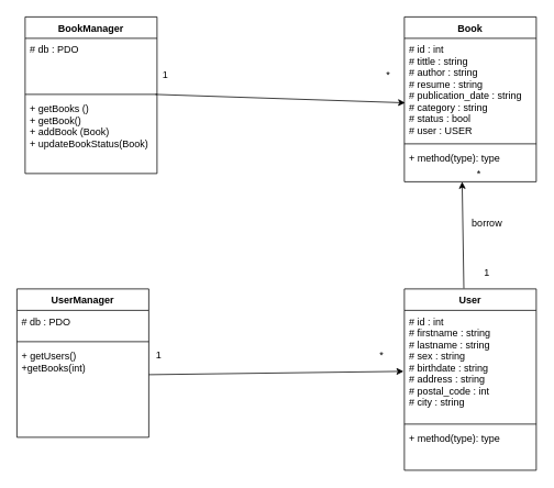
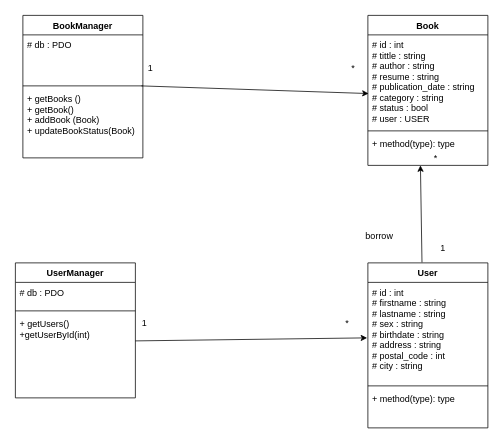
- <mxCell id="27" value="borrow" style="text;html=1;align=center;verticalAlign=middle;resizable=0;points=[];autosize=1;" parent="1" vertex="1"><mxGeometry x="565" y="260" width="50" height="20" as="geometry" /></mxCell>
+ <mxCell id="27" value="borrow" style="text;html=1;align=center;verticalAlign=middle;resizable=0;points=[];autosize=1;" parent="1" vertex="1"><mxGeometry x="480" y="305" width="50" height="20" as="geometry" /></mxCell>
- <mxCell id="17" value="+ getUsers()&#10;+getBooks(int)" style="text;strokeColor=none;fillColor=none;align=left;verticalAlign=top;spacingLeft=4;spacingRight=4;overflow=hidden;rotatable=0;points=[[0,0.5],[1,0.5]];portConstraint=eastwest;" parent="14" vertex="1"><mxGeometry y="68" width="160" height="112" as="geometry" /></mxCell>
+ <mxCell id="17" value="+ getUsers()&#10;+getUserById(int)" style="text;strokeColor=none;fillColor=none;align=left;verticalAlign=top;spacingLeft=4;spacingRight=4;overflow=hidden;rotatable=0;points=[[0,0.5],[1,0.5]];portConstraint=eastwest;" parent="14" vertex="1"><mxGeometry y="68" width="160" height="112" as="geometry" /></mxCell>
